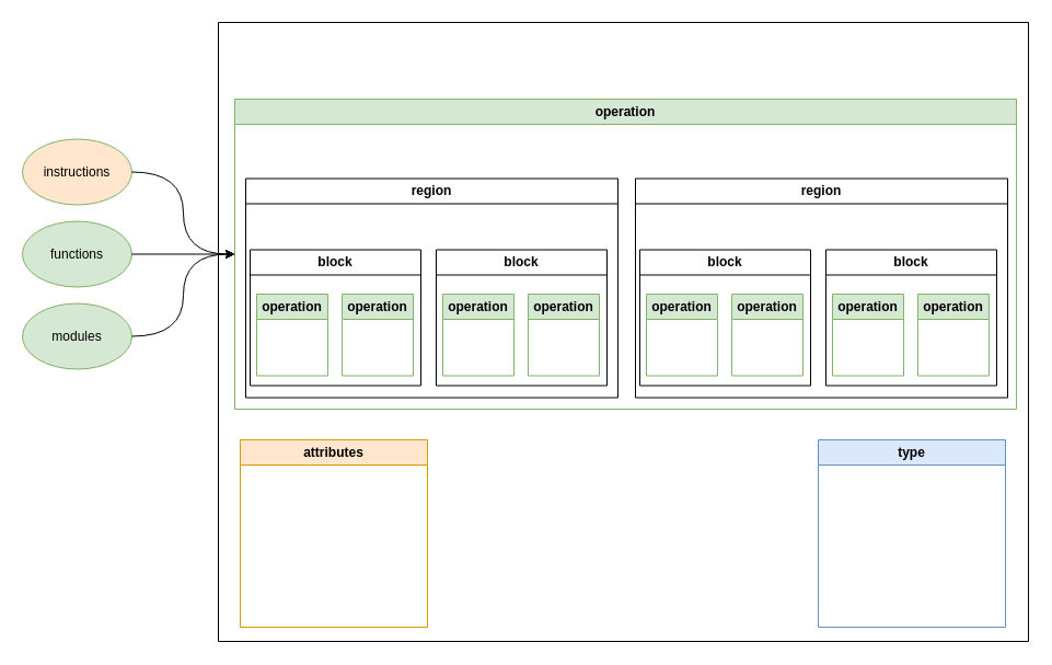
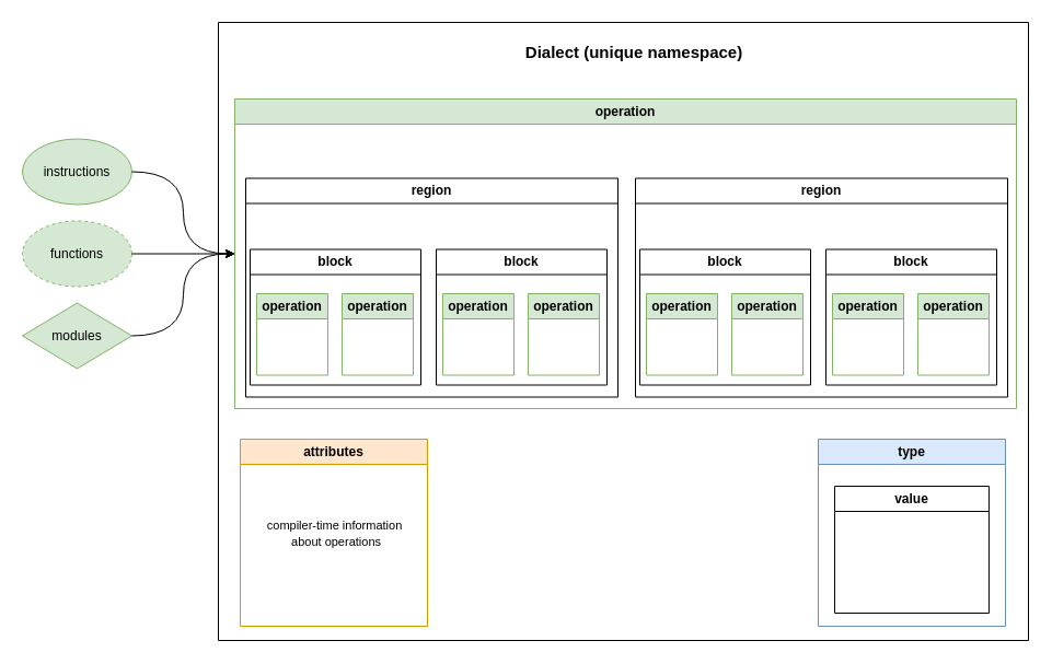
+ <mxCell id="28" value="Dialect (unique namespace)" style="text;html=1;align=center;verticalAlign=middle;whiteSpace=wrap;rounded=0;fontStyle=1;fontSize=15;" vertex="1" parent="2"><mxGeometry x="253" y="12" width="254" height="30" as="geometry" /></mxCell>
- <mxCell id="22" value="&lt;span style=&quot;text-align: left;&quot;&gt;instructions&lt;/span&gt;" style="ellipse;whiteSpace=wrap;html=1;fillColor=#ffe6cc;strokeColor=#82b366;" vertex="1" parent="2"><mxGeometry x="-179" y="106.5" width="100" height="60" as="geometry" /></mxCell>
+ <mxCell id="22" value="&lt;span style=&quot;text-align: left;&quot;&gt;instructions&lt;/span&gt;" style="ellipse;whiteSpace=wrap;html=1;fillColor=#d5e8d4;strokeColor=#82b366;" vertex="1" parent="2"><mxGeometry x="-179" y="106.5" width="100" height="60" as="geometry" /></mxCell>
- <mxCell id="24" value="&lt;span style=&quot;text-align: left;&quot;&gt;functions&lt;/span&gt;" style="ellipse;whiteSpace=wrap;html=1;fillColor=#d5e8d4;strokeColor=#82b366;" vertex="1" parent="2"><mxGeometry x="-179" y="181.5" width="100" height="60" as="geometry" /></mxCell>
+ <mxCell id="24" value="&lt;span style=&quot;text-align: left;&quot;&gt;functions&lt;/span&gt;" style="ellipse;whiteSpace=wrap;html=1;fillColor=#d5e8d4;strokeColor=#82b366;dashed=1;" vertex="1" parent="2"><mxGeometry x="-179" y="181.5" width="100" height="60" as="geometry" /></mxCell>
- <mxCell id="25" value="&lt;span style=&quot;text-align: left;&quot;&gt;modules&lt;/span&gt;" style="ellipse;whiteSpace=wrap;html=1;fillColor=#d5e8d4;strokeColor=#82b366;" vertex="1" parent="2"><mxGeometry x="-179" y="256.5" width="100" height="60" as="geometry" /></mxCell>
+ <mxCell id="25" value="&lt;span style=&quot;text-align: left;&quot;&gt;modules&lt;/span&gt;" style="rhombus;whiteSpace=wrap;html=1;fillColor=#d5e8d4;strokeColor=#82b366;" vertex="1" parent="2"><mxGeometry x="-179" y="256.5" width="100" height="60" as="geometry" /></mxCell>
+ <mxCell id="4" value="&lt;div style=&quot;&quot;&gt;&lt;span style=&quot;font-size: 11px; background-color: initial;&quot;&gt;compiler-time information&lt;/span&gt;&lt;/div&gt;&lt;font style=&quot;font-size: 11px;&quot;&gt;&amp;nbsp;about operations&lt;/font&gt;" style="text;html=1;align=center;verticalAlign=middle;resizable=0;points=[];autosize=1;strokeColor=none;fillColor=none;" vertex="1" parent="3"><mxGeometry x="15" y="65" width="141" height="41" as="geometry" /></mxCell>
+ <mxCell id="6" value="value" style="swimlane;whiteSpace=wrap;html=1;" vertex="1" parent="5"><mxGeometry x="15.04" y="43" width="140.91" height="116" as="geometry"><mxRectangle x="72" y="425" width="84" height="26" as="alternateBounds" /></mxGeometry></mxCell>
